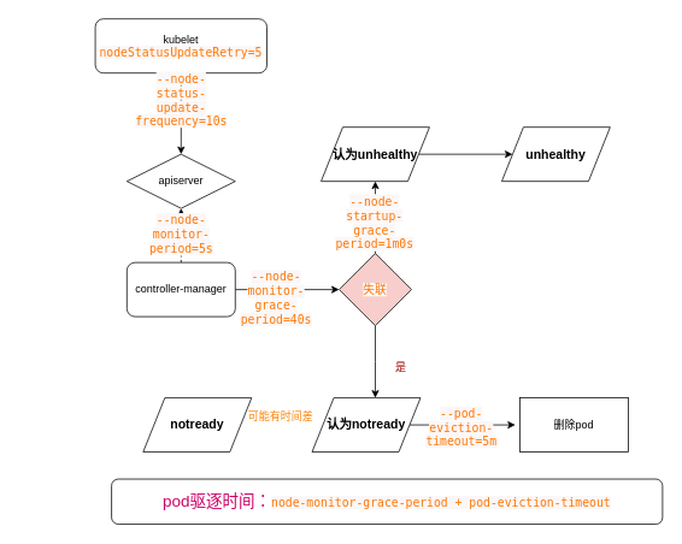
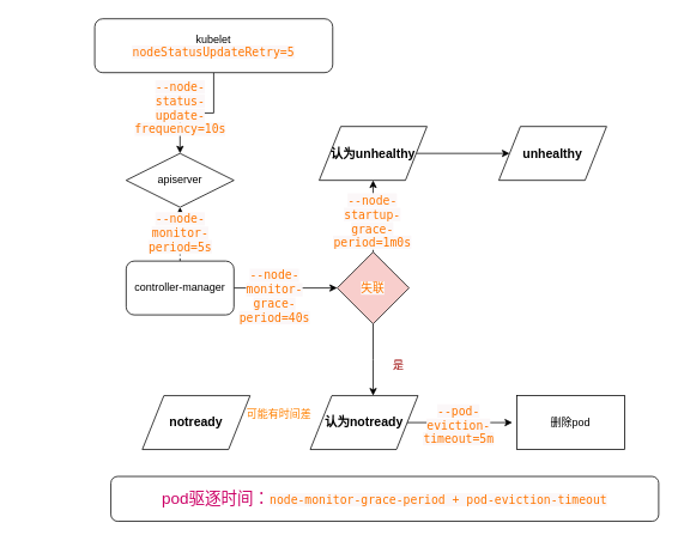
- <mxCell id="3" value="kubelet&lt;br&gt;&lt;span style=&quot;color: rgb(255 , 118 , 0) ; font-family: &amp;#34;consolas&amp;#34; , &amp;#34;menlo&amp;#34; , &amp;#34;pingfang sc&amp;#34; , &amp;#34;microsoft yahei&amp;#34; , monospace ; font-size: 13px ; text-align: justify ; background-color: rgb(251 , 247 , 248)&quot;&gt;nodeStatusUpdateRetry=5&lt;/span&gt;&lt;br&gt;" style="rounded=1;whiteSpace=wrap;html=1;" vertex="1" parent="1"><mxGeometry x="105" y="20" width="190" height="60" as="geometry" /></mxCell>
+ <mxCell id="3" value="kubelet&lt;br&gt;&lt;span style=&quot;color: rgb(255 , 118 , 0) ; font-family: &amp;#34;consolas&amp;#34; , &amp;#34;menlo&amp;#34; , &amp;#34;pingfang sc&amp;#34; , &amp;#34;microsoft yahei&amp;#34; , monospace ; font-size: 13px ; text-align: justify ; background-color: rgb(251 , 247 , 248)&quot;&gt;nodeStatusUpdateRetry=5&lt;/span&gt;&lt;br&gt;" style="rounded=1;whiteSpace=wrap;html=1;" vertex="1" parent="1"><mxGeometry x="105" y="20" width="265" height="60" as="geometry" /></mxCell>
- <mxCell id="9" value="&lt;blockquote&gt;&lt;span style=&quot;color: rgb(255 , 118 , 0) ; font-family: &amp;#34;consolas&amp;#34; , &amp;#34;menlo&amp;#34; , &amp;#34;pingfang sc&amp;#34; , &amp;#34;microsoft yahei&amp;#34; , monospace ; font-size: 13px ; text-align: justify ; white-space: normal ; background-color: rgb(251 , 247 , 248)&quot;&gt;--node-status-update-frequency=10s&lt;/span&gt;&lt;/blockquote&gt;" style="text;html=1;align=center;verticalAlign=middle;resizable=0;points=[];;autosize=1;" vertex="1" parent="1"><mxGeometry x="20" y="90" width="360" height="40" as="geometry" /></mxCell>
+ <mxCell id="9" value="&lt;blockquote&gt;&lt;span style=&quot;color: rgb(255 , 118 , 0) ; font-family: &amp;#34;consolas&amp;#34; , &amp;#34;menlo&amp;#34; , &amp;#34;pingfang sc&amp;#34; , &amp;#34;microsoft yahei&amp;#34; , monospace ; font-size: 13px ; text-align: justify ; white-space: normal ; background-color: rgb(251 , 247 , 248)&quot;&gt;--node-status-update-frequency=10s&lt;/span&gt;&lt;/blockquote&gt;" style="text;html=1;align=center;verticalAlign=middle;resizable=0;points=[];;autosize=1;" vertex="1" parent="1"><mxGeometry x="20" y="100" width="360" height="40" as="geometry" /></mxCell>
